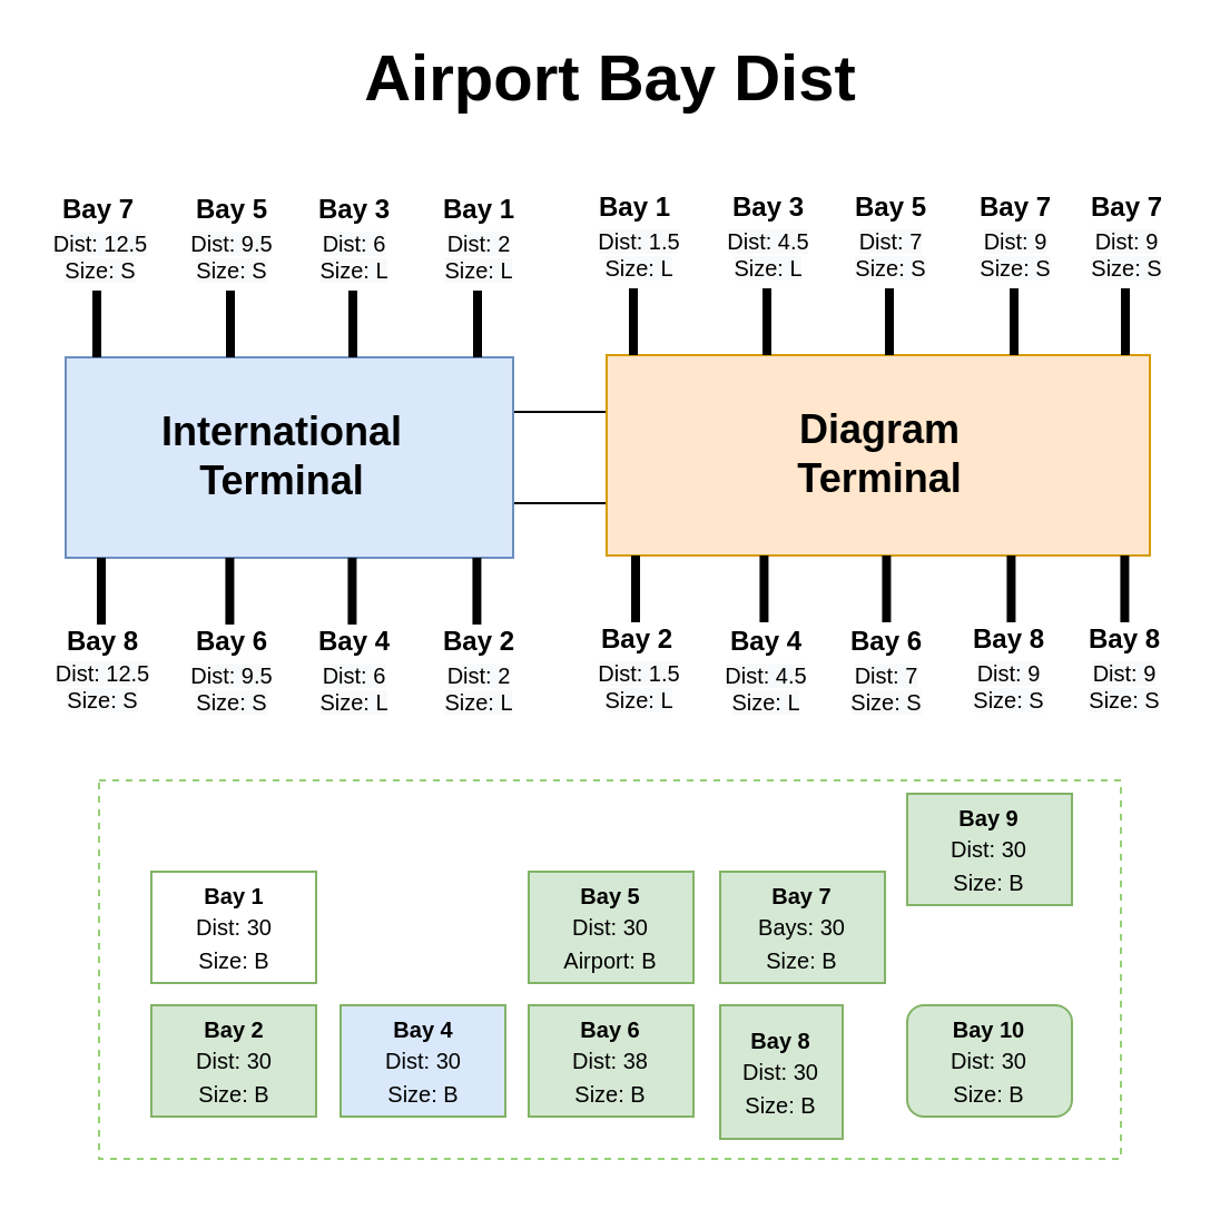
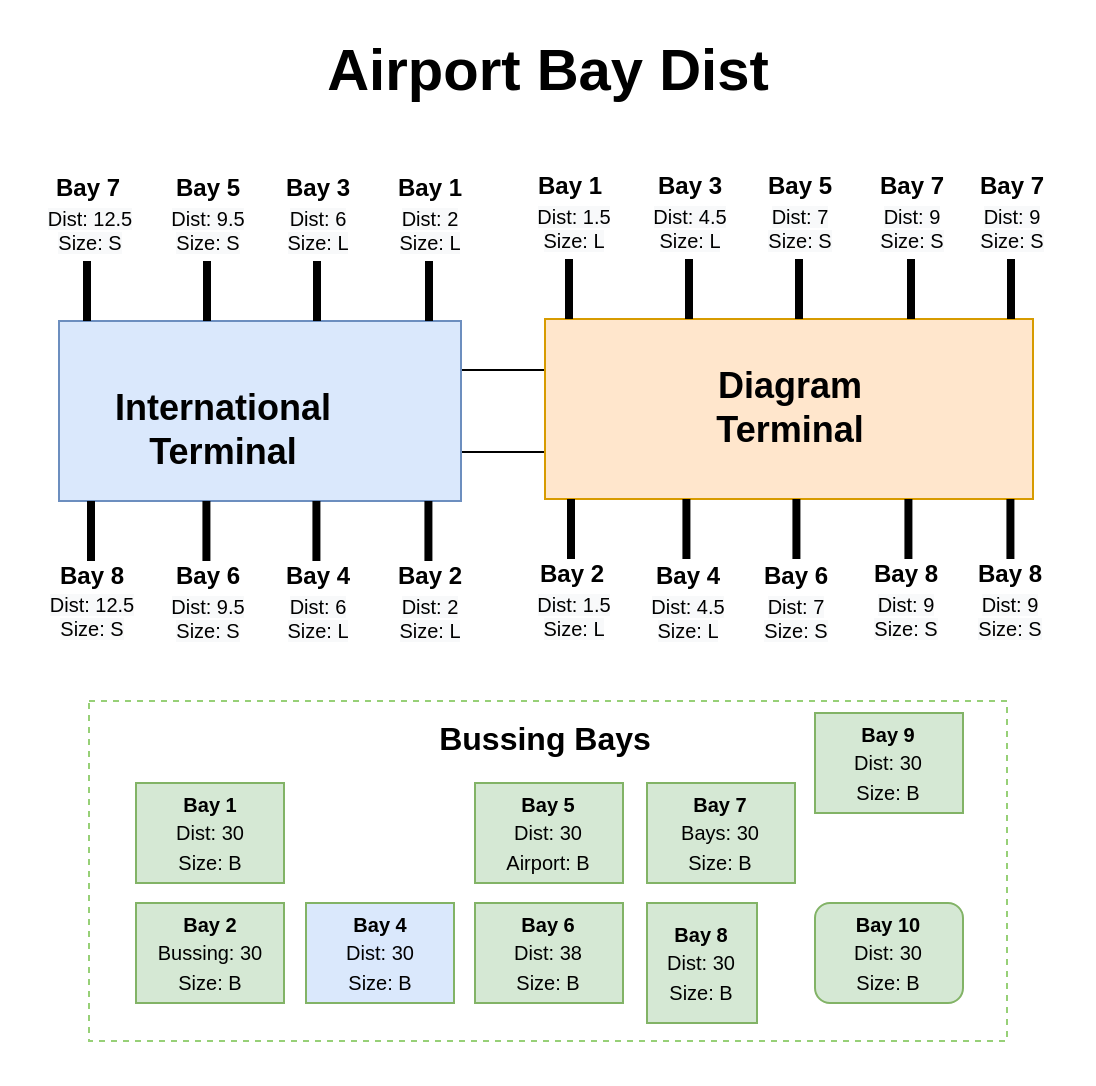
- <mxCell id="44" value="International&lt;br&gt;Terminal" style="text;html=1;strokeColor=none;fillColor=none;align=center;verticalAlign=middle;whiteSpace=wrap;rounded=0;fontSize=18;fontStyle=1" vertex="1" parent="1"><mxGeometry x="56.5" y="190" width="138.5" height="30" as="geometry" /></mxCell>
+ <mxCell id="44" value="International&lt;br&gt;Terminal" style="text;html=1;strokeColor=none;fillColor=none;align=center;verticalAlign=middle;whiteSpace=wrap;rounded=0;fontSize=18;fontStyle=1" vertex="1" parent="1"><mxGeometry x="41.5" y="200" width="138.5" height="30" as="geometry" /></mxCell>
+ <mxCell id="41" value="Bussing Bays" style="text;html=1;strokeColor=none;fillColor=none;align=center;verticalAlign=middle;whiteSpace=wrap;rounded=0;fontSize=16;fontStyle=1" vertex="1" parent="1"><mxGeometry x="178" y="354" width="189" height="30" as="geometry" /></mxCell>
- <mxCell id="35" value="&lt;span style=&quot;font-size: 10px&quot;&gt;&lt;b&gt;Bay 1&lt;/b&gt;&lt;br&gt;Dist: 30&lt;br&gt;Size: B&lt;br&gt;&lt;/span&gt;" style="rounded=0;whiteSpace=wrap;html=1;fillColor=#ffffff;fontSize=12;align=center;strokeColor=#82b366;" vertex="1" parent="1"><mxGeometry x="67.5" y="391" width="74" height="50" as="geometry" /></mxCell>
+ <mxCell id="35" value="&lt;span style=&quot;font-size: 10px&quot;&gt;&lt;b&gt;Bay 1&lt;/b&gt;&lt;br&gt;Dist: 30&lt;br&gt;Size: B&lt;br&gt;&lt;/span&gt;" style="rounded=0;whiteSpace=wrap;html=1;fillColor=#d5e8d4;fontSize=12;align=center;strokeColor=#82b366;" vertex="1" parent="1"><mxGeometry x="67.5" y="391" width="74" height="50" as="geometry" /></mxCell>
- <mxCell id="36" value="&lt;span style=&quot;font-size: 10px&quot;&gt;&lt;b&gt;Bay 2&lt;/b&gt;&lt;br&gt;Dist: 30&lt;br&gt;Size: B&lt;br&gt;&lt;/span&gt;" style="rounded=0;whiteSpace=wrap;html=1;fillColor=#d5e8d4;fontSize=12;align=center;strokeColor=#82b366;" vertex="1" parent="1"><mxGeometry x="67.5" y="451" width="74" height="50" as="geometry" /></mxCell>
+ <mxCell id="36" value="&lt;span style=&quot;font-size: 10px&quot;&gt;&lt;b&gt;Bay 2&lt;/b&gt;&lt;br&gt;Bussing: 30&lt;br&gt;Size: B&lt;br&gt;&lt;/span&gt;" style="rounded=0;whiteSpace=wrap;html=1;fillColor=#d5e8d4;fontSize=12;align=center;strokeColor=#82b366;" vertex="1" parent="1"><mxGeometry x="67.5" y="451" width="74" height="50" as="geometry" /></mxCell>
